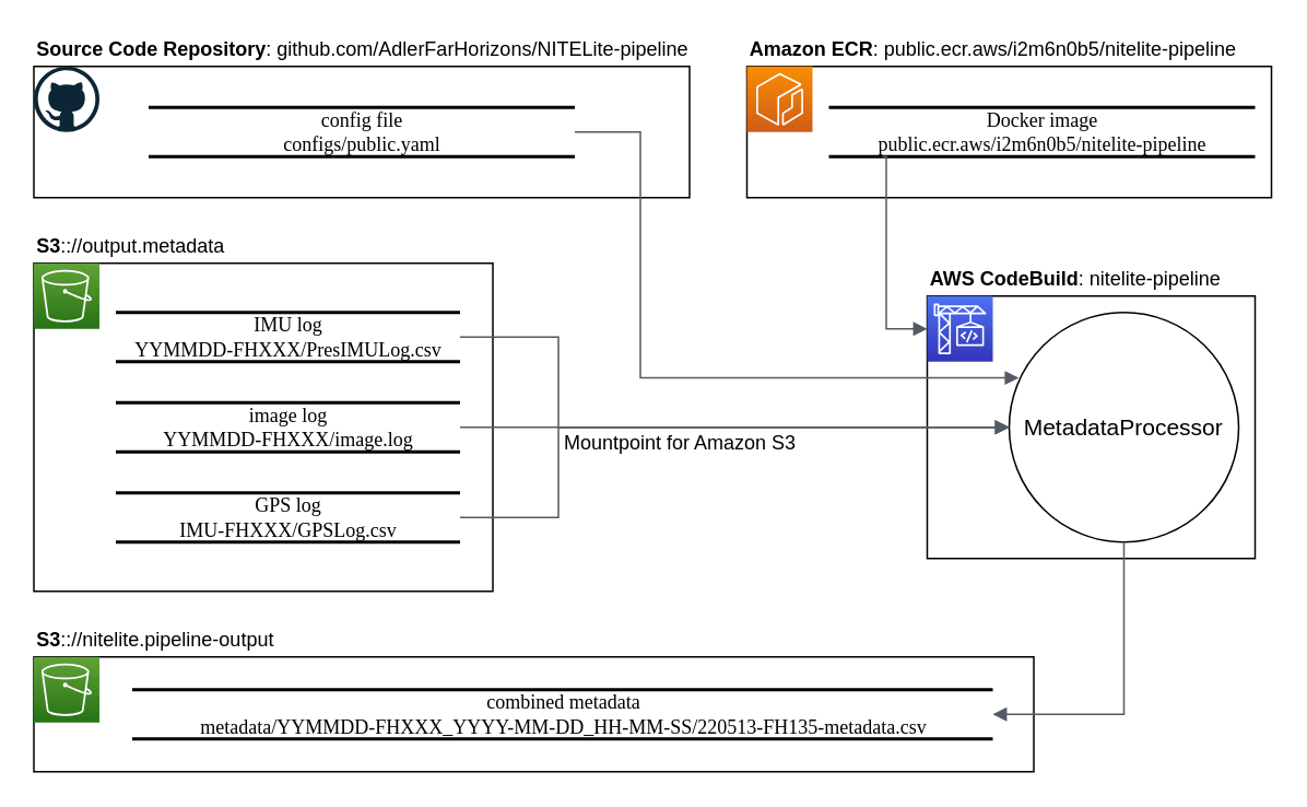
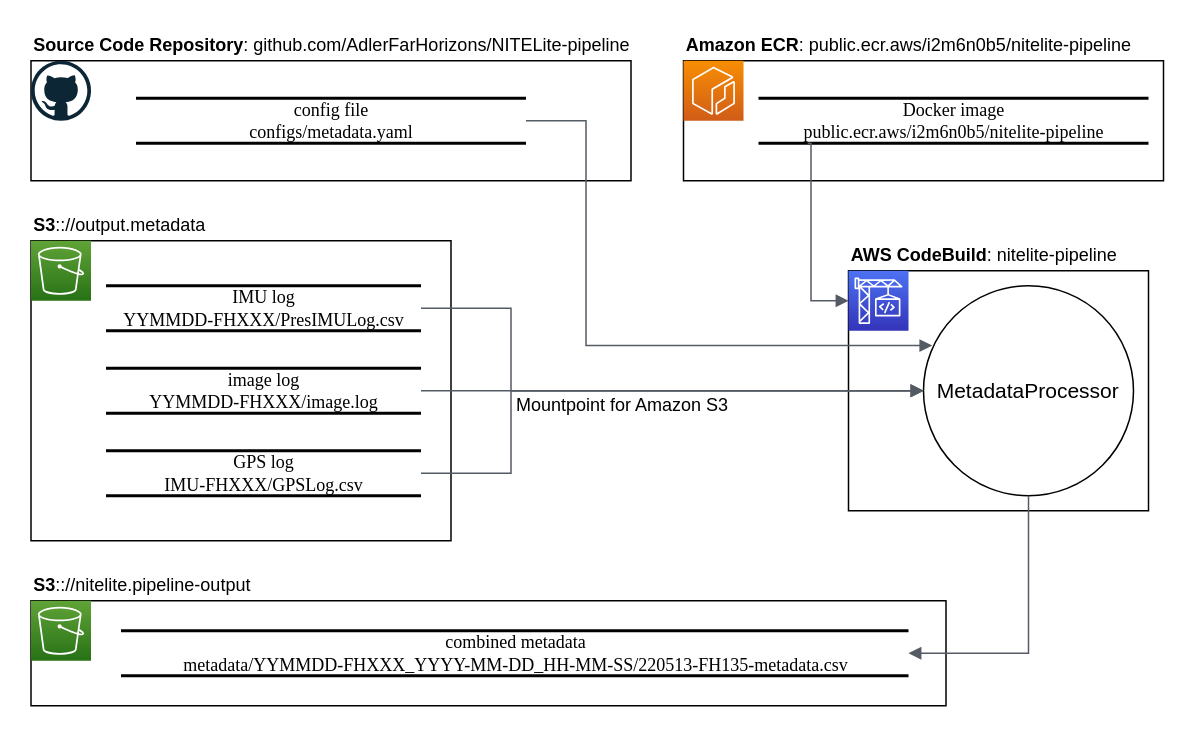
- <mxCell id="20" value="config file&lt;br&gt;configs/public.yaml" style="html=1;rounded=0;shadow=0;comic=0;labelBackgroundColor=none;strokeWidth=2;fontFamily=Verdana;fontSize=12;align=center;shape=mxgraph.ios7ui.horLines;" parent="1" vertex="1"><mxGeometry x="90" y="65" width="260" height="30" as="geometry" /></mxCell>
+ <mxCell id="20" value="config file&lt;br&gt;configs/metadata.yaml" style="html=1;rounded=0;shadow=0;comic=0;labelBackgroundColor=none;strokeWidth=2;fontFamily=Verdana;fontSize=12;align=center;shape=mxgraph.ios7ui.horLines;" parent="1" vertex="1"><mxGeometry x="90" y="65" width="260" height="30" as="geometry" /></mxCell>
